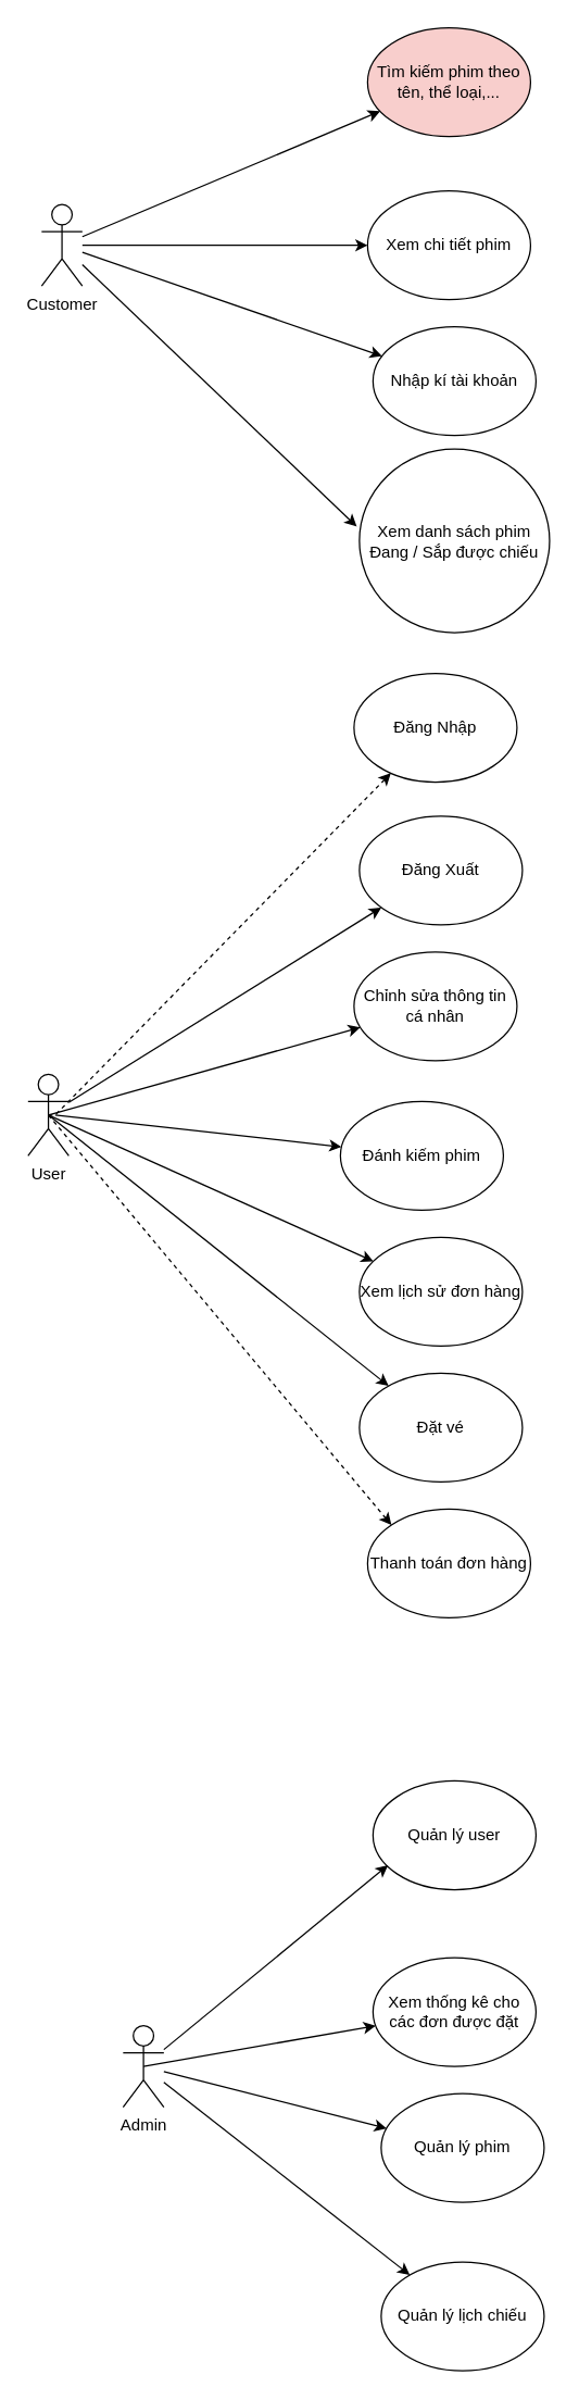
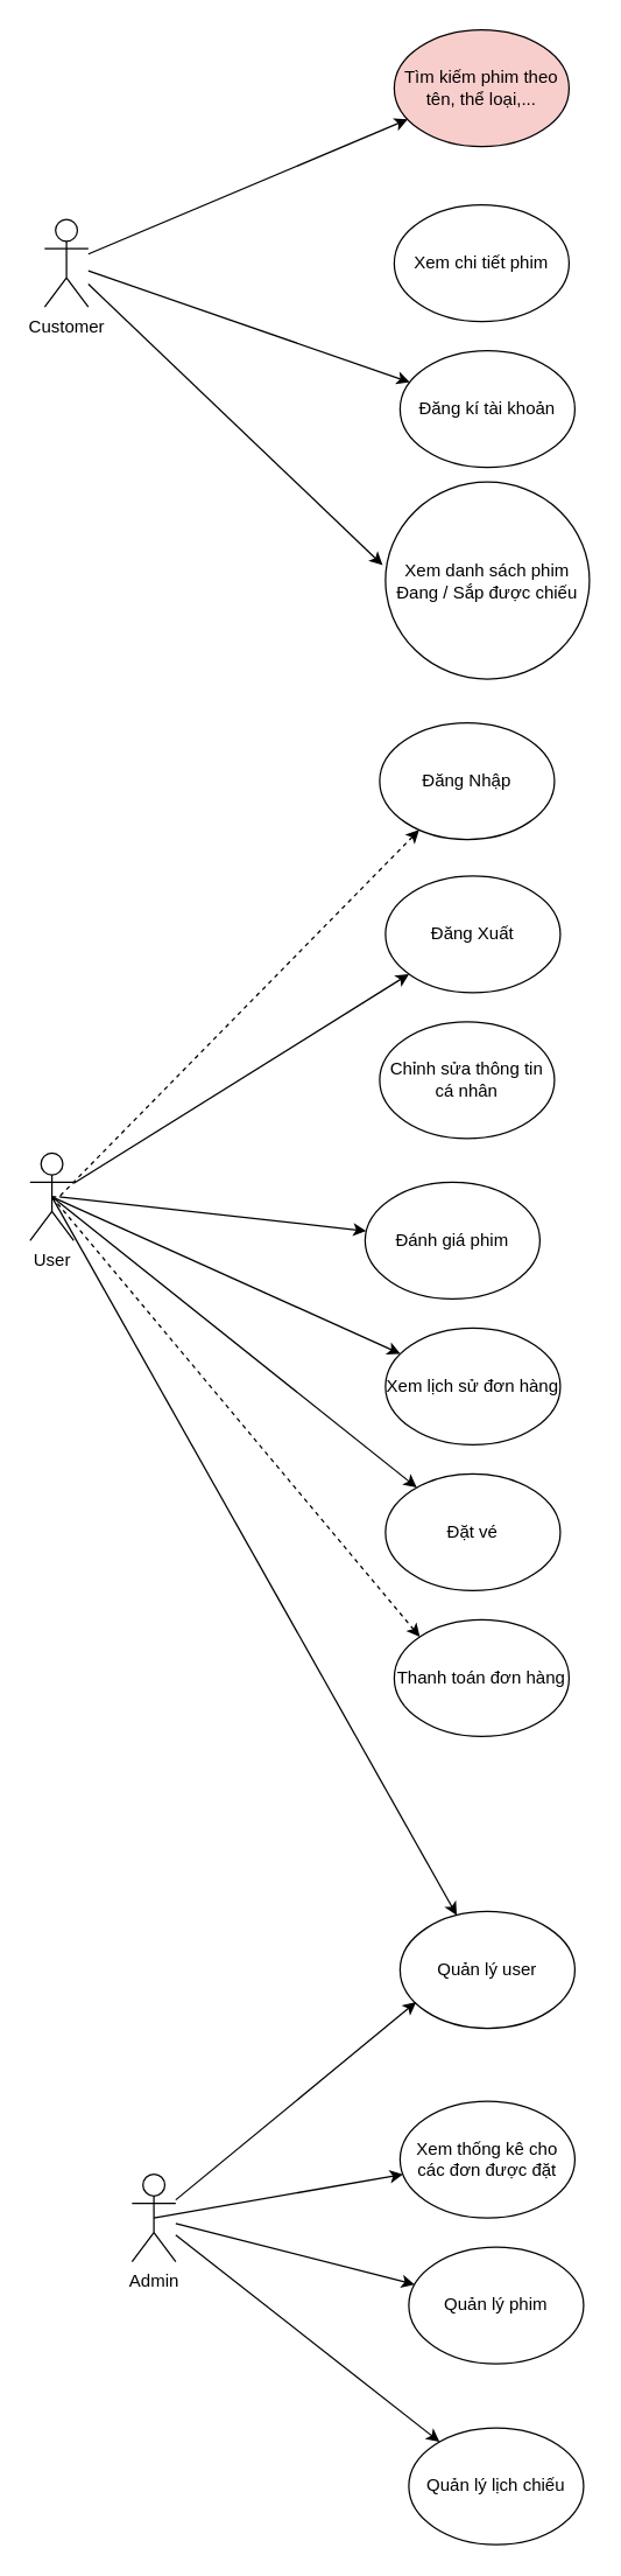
- <mxCell id="7" value="" style="endArrow=classic;html=1;rounded=0;" parent="1" source="2" target="8" edge="1"><mxGeometry width="50" height="50" relative="1" as="geometry"><mxPoint x="100" y="200" as="sourcePoint" /><mxPoint x="250" y="190" as="targetPoint" /></mxGeometry></mxCell>
- <mxCell id="4" value="Nhập kí tài khoản" style="ellipse;whiteSpace=wrap;html=1;" parent="1" vertex="1"><mxGeometry x="274" y="240" width="120" height="80" as="geometry" /></mxCell>
+ <mxCell id="4" value="Đăng kí tài khoản" style="ellipse;whiteSpace=wrap;html=1;" parent="1" vertex="1"><mxGeometry x="274" y="240" width="120" height="80" as="geometry" /></mxCell>
- <mxCell id="26" value="" style="endArrow=classic;html=1;rounded=0;exitX=0.5;exitY=0.5;exitDx=0;exitDy=0;exitPerimeter=0;" parent="1" source="11" target="14" edge="1"><mxGeometry width="50" height="50" relative="1" as="geometry"><mxPoint x="60" y="821" as="sourcePoint" /><mxPoint x="290" y="677" as="targetPoint" /></mxGeometry></mxCell>
+ <mxCell id="26" value="" style="endArrow=classic;html=1;rounded=0;exitX=0.5;exitY=0.5;exitDx=0;exitDy=0;exitPerimeter=0;" parent="1" source="11" target="20" edge="1"><mxGeometry width="50" height="50" relative="1" as="geometry"><mxPoint x="60" y="821" as="sourcePoint" /><mxPoint x="290" y="677" as="targetPoint" /></mxGeometry></mxCell>
- <mxCell id="15" value="Đánh kiếm phim" style="ellipse;whiteSpace=wrap;html=1;" parent="1" vertex="1"><mxGeometry x="250" y="810" width="120" height="80" as="geometry" /></mxCell>
+ <mxCell id="15" value="Đánh giá phim" style="ellipse;whiteSpace=wrap;html=1;" parent="1" vertex="1"><mxGeometry x="250" y="810" width="120" height="80" as="geometry" /></mxCell>
